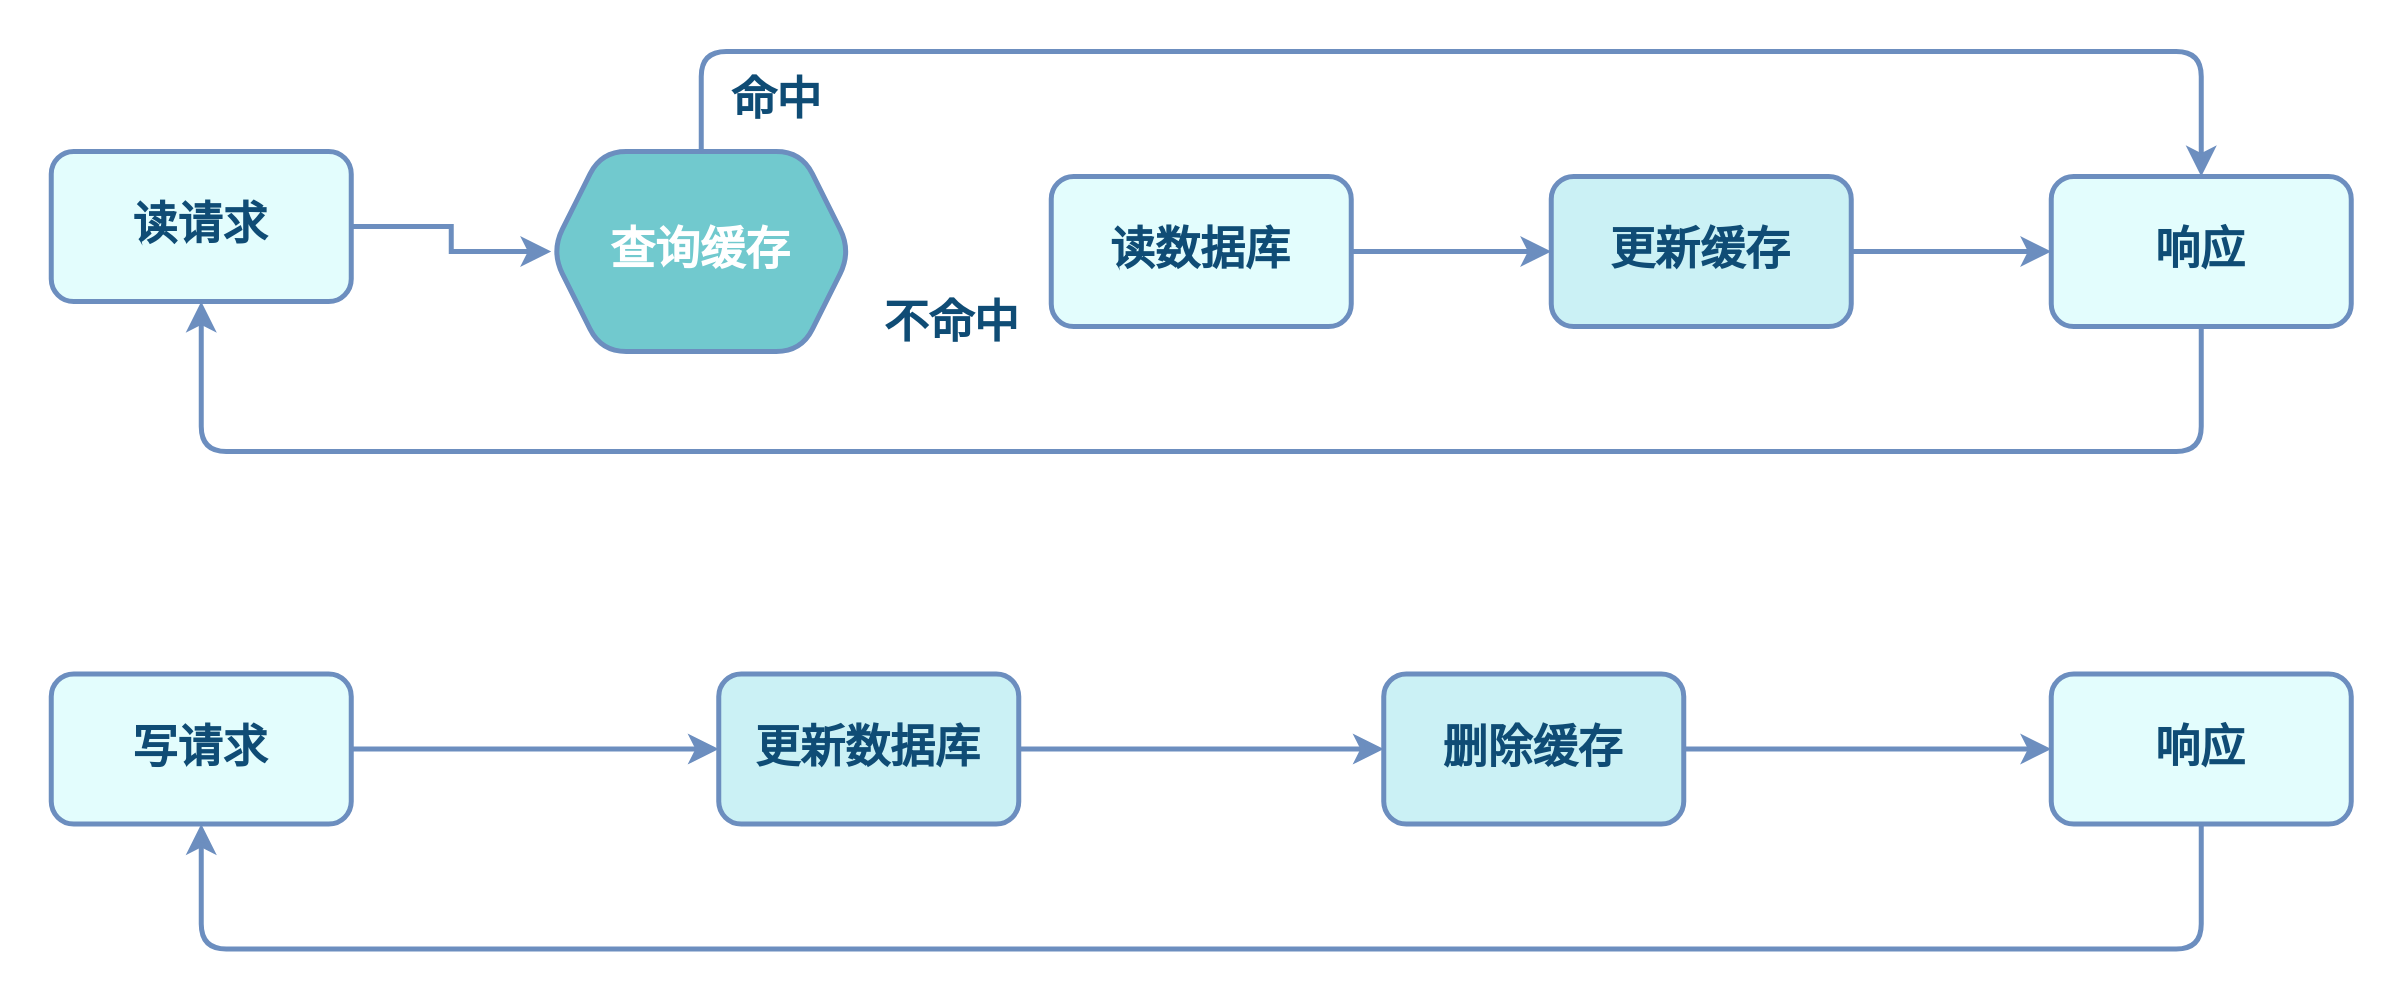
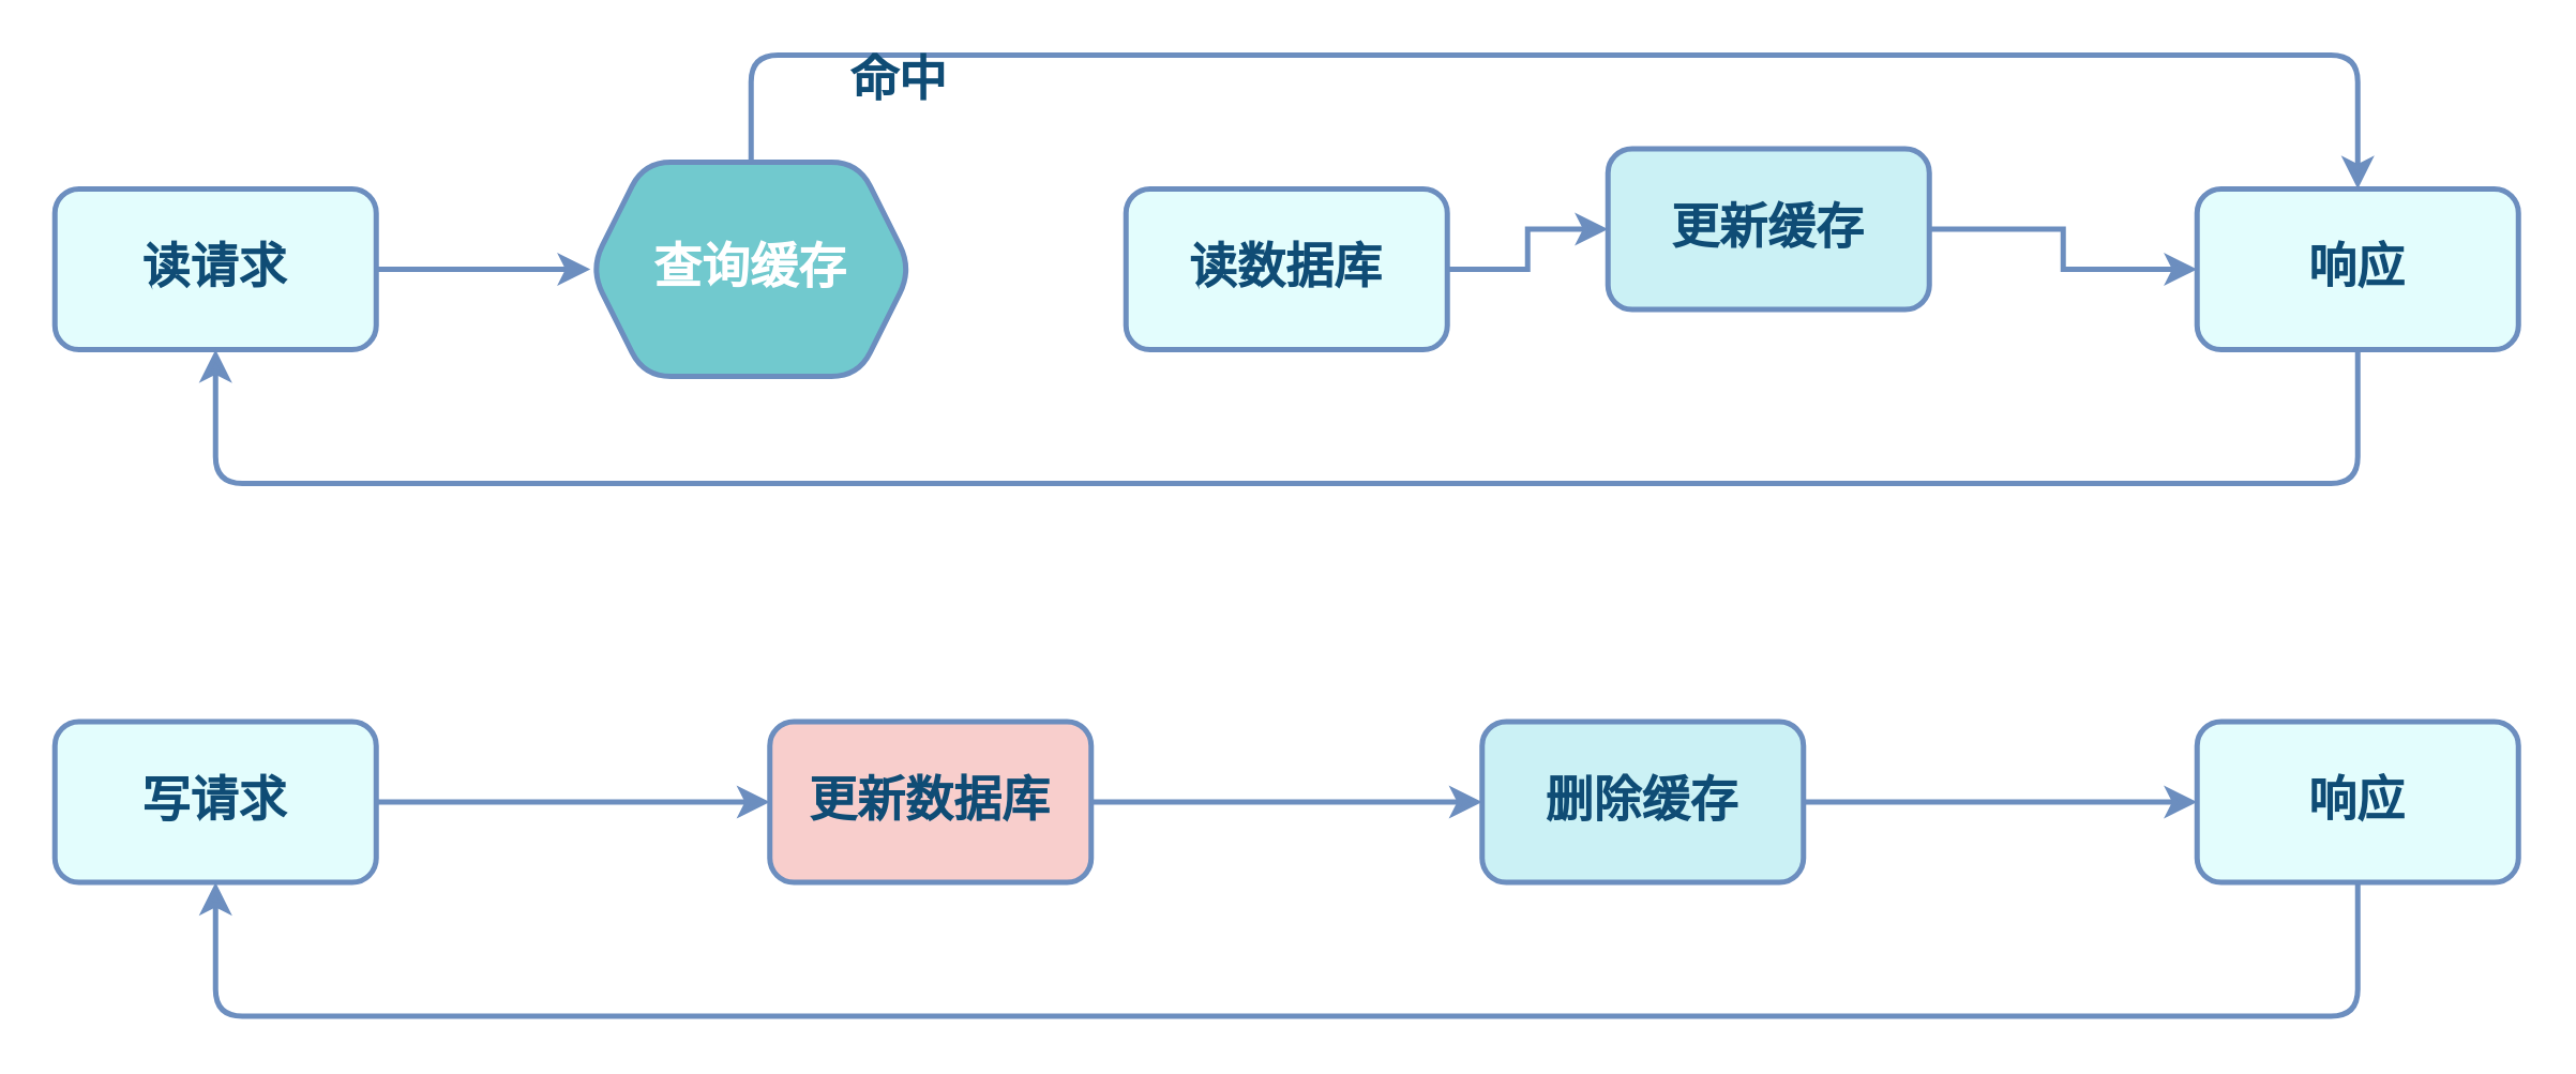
- <mxCell id="20" value="命中" style="text;html=1;align=center;verticalAlign=middle;resizable=1;points=[];autosize=1;strokeColor=none;fillColor=none;fontSize=18;fontFamily=Comic Sans MS;fontColor=#0F4C75;movable=1;rotatable=1;deletable=1;editable=1;locked=0;connectable=1;container=0;fontStyle=1" parent="1" vertex="1"><mxGeometry x="280" y="20" width="60" height="40" as="geometry" /></mxCell>
+ <mxCell id="20" value="命中" style="text;html=1;align=center;verticalAlign=middle;resizable=1;points=[];autosize=1;strokeColor=none;fillColor=none;fontSize=18;fontFamily=Comic Sans MS;fontColor=#0F4C75;movable=1;rotatable=1;deletable=1;editable=1;locked=0;connectable=1;container=0;fontStyle=1" parent="1" vertex="1"><mxGeometry x="305" y="10" width="60" height="40" as="geometry" /></mxCell>
- <mxCell id="10" value="读请求" style="rounded=1;whiteSpace=wrap;html=1;hachureGap=4;fontFamily=Comic Sans MS;fontSize=18;fillColor=#E3FDFD;fontColor=#0F4C75;strokeColor=#6C8EBF;movable=1;resizable=1;rotatable=1;deletable=1;editable=1;locked=0;connectable=1;container=0;strokeWidth=2;fontStyle=1" parent="1" vertex="1"><mxGeometry x="20" y="60" width="120" height="60" as="geometry" /></mxCell>
+ <mxCell id="10" value="读请求" style="rounded=1;whiteSpace=wrap;html=1;hachureGap=4;fontFamily=Comic Sans MS;fontSize=18;fillColor=#E3FDFD;fontColor=#0F4C75;strokeColor=#6C8EBF;movable=1;resizable=1;rotatable=1;deletable=1;editable=1;locked=0;connectable=1;container=0;strokeWidth=2;fontStyle=1" parent="1" vertex="1"><mxGeometry x="20" y="70" width="120" height="60" as="geometry" /></mxCell>
- <mxCell id="14" value="更新缓存" style="rounded=1;whiteSpace=wrap;html=1;hachureGap=4;fontFamily=Comic Sans MS;fontSize=18;fillColor=#CBF1F5;strokeColor=#6C8EBF;movable=1;resizable=1;rotatable=1;deletable=1;editable=1;locked=0;connectable=1;container=0;strokeWidth=2;fontColor=#0F4C75;fontStyle=1" parent="1" vertex="1"><mxGeometry x="620" y="70" width="120" height="60" as="geometry" /></mxCell>
+ <mxCell id="14" value="更新缓存" style="rounded=1;whiteSpace=wrap;html=1;hachureGap=4;fontFamily=Comic Sans MS;fontSize=18;fillColor=#CBF1F5;strokeColor=#6C8EBF;movable=1;resizable=1;rotatable=1;deletable=1;editable=1;locked=0;connectable=1;container=0;strokeWidth=2;fontColor=#0F4C75;fontStyle=1" parent="1" vertex="1"><mxGeometry x="600" y="55" width="120" height="60" as="geometry" /></mxCell>
- <mxCell id="21" value="不命中" style="text;html=1;align=center;verticalAlign=middle;resizable=1;points=[];autosize=1;strokeColor=none;fillColor=none;fontSize=18;fontFamily=Comic Sans MS;fontColor=#0F4C75;movable=1;rotatable=1;deletable=1;editable=1;locked=0;connectable=1;container=0;fontStyle=1" parent="1" vertex="1"><mxGeometry x="340" y="109" width="80" height="40" as="geometry" /></mxCell>
- <mxCell id="3" value="更新数据库" style="rounded=1;whiteSpace=wrap;html=1;hachureGap=4;fontFamily=Comic Sans MS;fontSize=18;fillColor=#CBF1F5;strokeColor=#6C8EBF;movable=1;resizable=1;rotatable=1;deletable=1;editable=1;locked=0;connectable=1;container=0;strokeWidth=2;fontColor=#0F4C75;fontStyle=1" parent="1" vertex="1"><mxGeometry x="287" y="269" width="120" height="60" as="geometry" /></mxCell>
+ <mxCell id="3" value="更新数据库" style="rounded=1;whiteSpace=wrap;html=1;hachureGap=4;fontFamily=Comic Sans MS;fontSize=18;fillColor=#f8cecc;strokeColor=#6C8EBF;movable=1;resizable=1;rotatable=1;deletable=1;editable=1;locked=0;connectable=1;container=0;strokeWidth=2;fontColor=#0F4C75;fontStyle=1;" parent="1" vertex="1"><mxGeometry x="287" y="269" width="120" height="60" as="geometry" /></mxCell>
